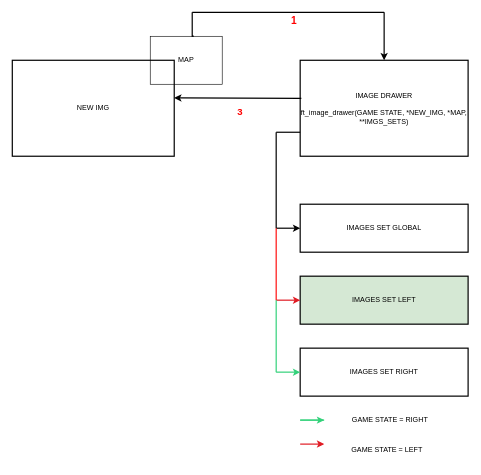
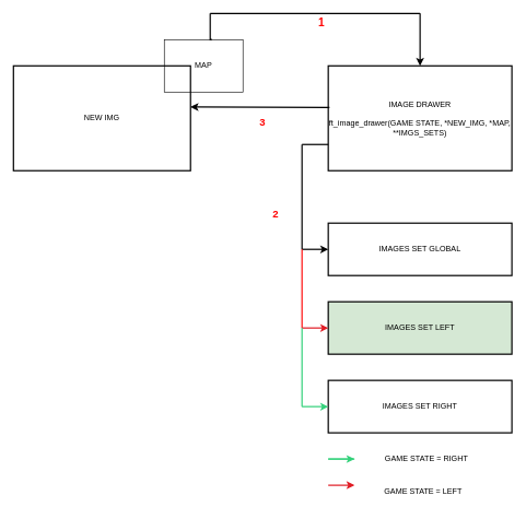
+ <mxCell id="25" value="&lt;font style=&quot;font-size: 16px; color: rgb(255, 0, 0);&quot;&gt;&lt;b&gt;2&lt;/b&gt;&lt;/font&gt;" style="text;html=1;align=center;verticalAlign=middle;whiteSpace=wrap;rounded=0;" vertex="1" parent="1"><mxGeometry x="390" y="310" width="60" height="30" as="geometry" /></mxCell>
